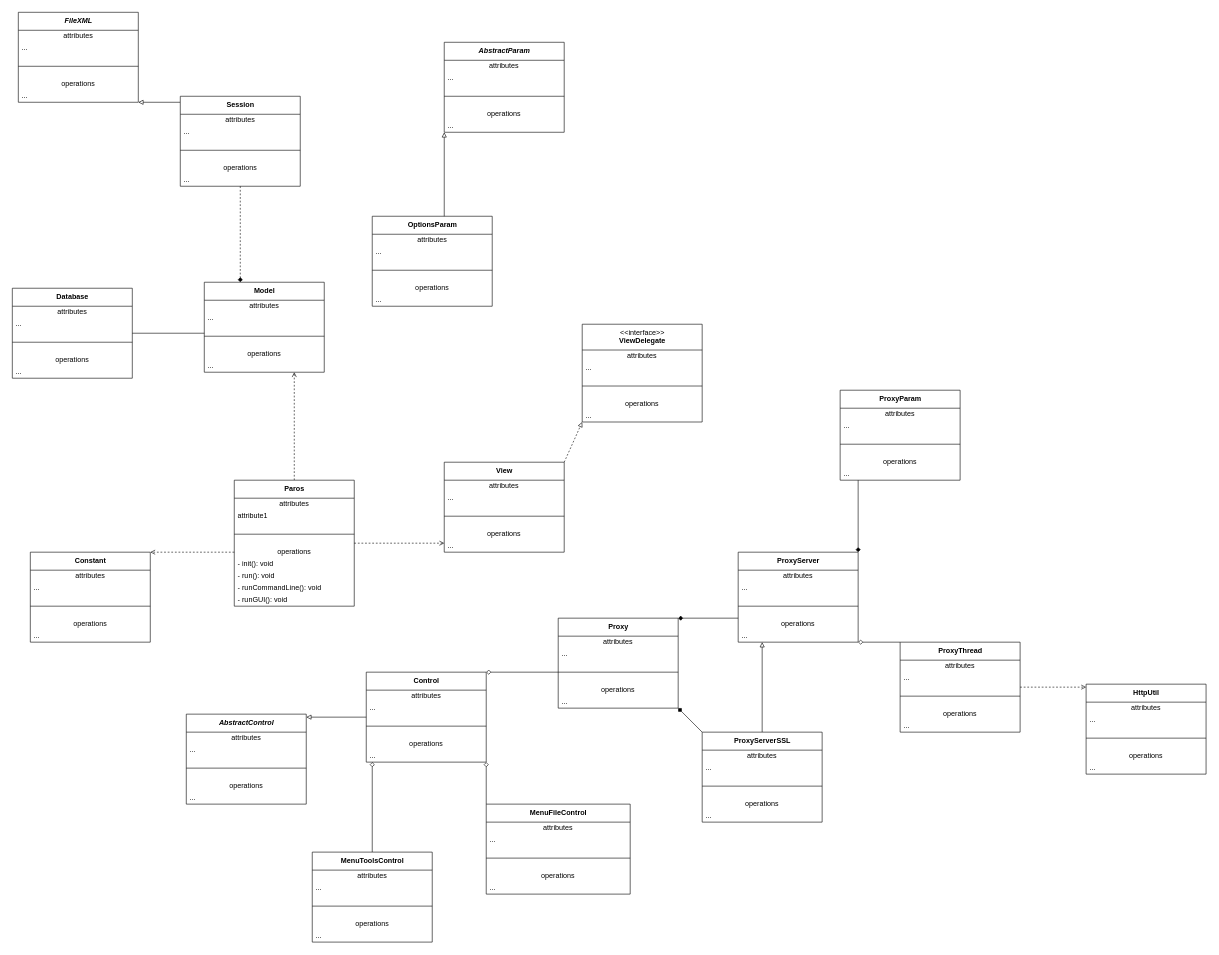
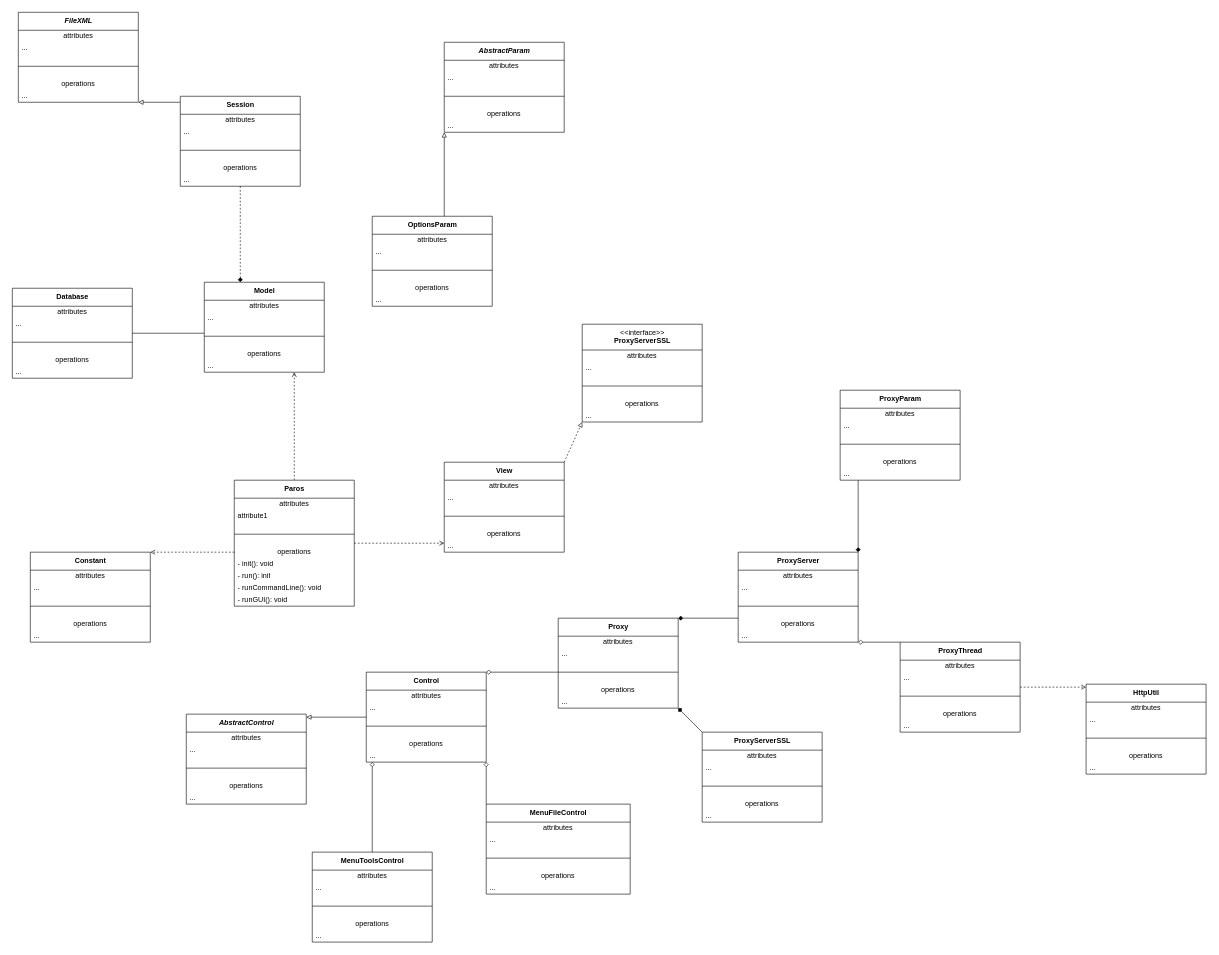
- <mxCell id="73" value="&amp;lt;&amp;lt;interface&amp;gt;&amp;gt;&lt;br&gt;&lt;b&gt;ViewDelegate&lt;/b&gt;" style="swimlane;fontStyle=0;align=center;verticalAlign=top;childLayout=stackLayout;horizontal=1;startSize=43;horizontalStack=0;resizeParent=1;resizeParentMax=0;resizeLast=0;collapsible=0;marginBottom=0;html=1;" parent="1" vertex="1"><mxGeometry x="970" y="540" width="200" height="163" as="geometry" /></mxCell>
+ <mxCell id="73" value="&amp;lt;&amp;lt;interface&amp;gt;&amp;gt;&lt;br&gt;&lt;b&gt;ProxyServerSSL&lt;/b&gt;" style="swimlane;fontStyle=0;align=center;verticalAlign=top;childLayout=stackLayout;horizontal=1;startSize=43;horizontalStack=0;resizeParent=1;resizeParentMax=0;resizeLast=0;collapsible=0;marginBottom=0;html=1;" parent="1" vertex="1"><mxGeometry x="970" y="540" width="200" height="163" as="geometry" /></mxCell>
- <mxCell id="11" value="- run(): void" style="text;html=1;strokeColor=none;fillColor=none;align=left;verticalAlign=middle;spacingLeft=4;spacingRight=4;overflow=hidden;rotatable=0;points=[[0,0.5],[1,0.5]];portConstraint=eastwest;" parent="5" vertex="1"><mxGeometry y="150" width="200" height="20" as="geometry" /></mxCell>
+ <mxCell id="11" value="- run(): init" style="text;html=1;strokeColor=none;fillColor=none;align=left;verticalAlign=middle;spacingLeft=4;spacingRight=4;overflow=hidden;rotatable=0;points=[[0,0.5],[1,0.5]];portConstraint=eastwest;" parent="5" vertex="1"><mxGeometry y="150" width="200" height="20" as="geometry" /></mxCell>
- <mxCell id="108" style="edgeStyle=none;rounded=0;orthogonalLoop=1;jettySize=auto;html=1;endArrow=block;endFill=0;noEdgeStyle=1;orthogonal=1;" edge="1" parent="1" source="109" target="116"><mxGeometry relative="1" as="geometry"><Array as="points" /></mxGeometry></mxCell>
